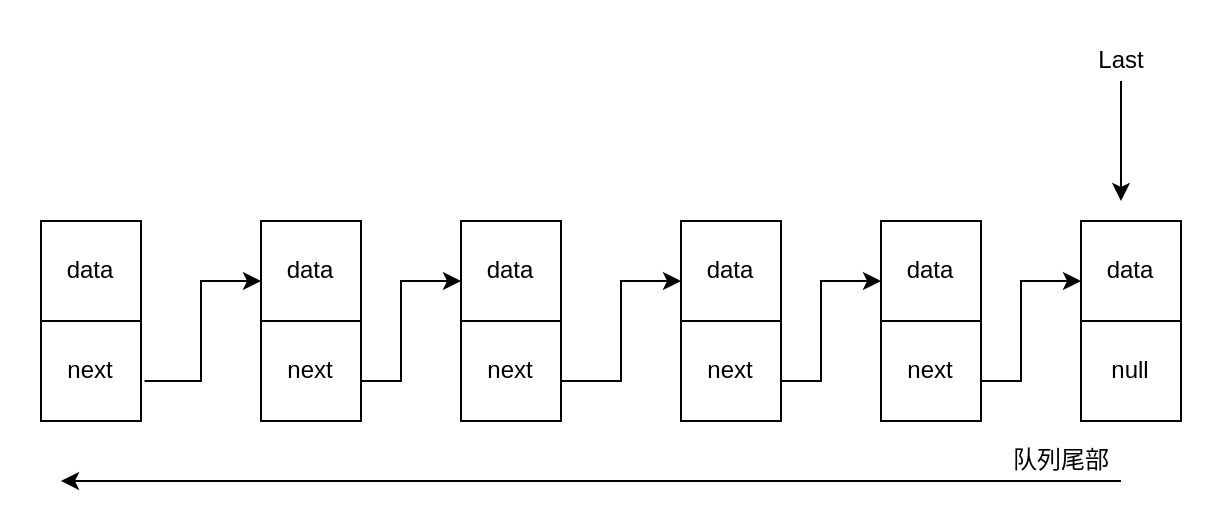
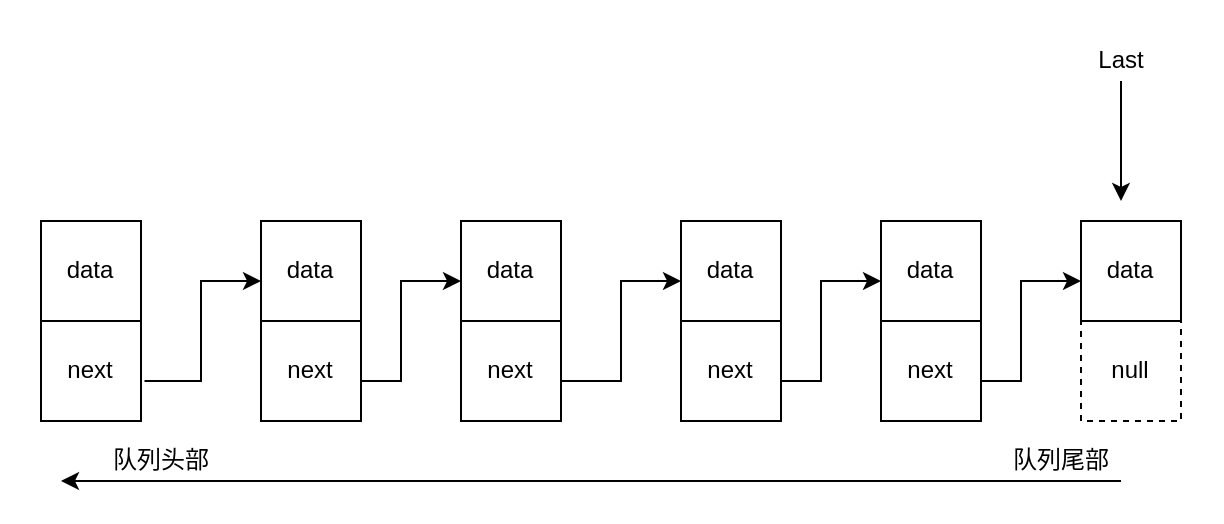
- <mxCell id="16" value="null" style="whiteSpace=wrap;html=1;aspect=fixed;" vertex="1" parent="1"><mxGeometry x="540" y="160" width="50" height="50" as="geometry" /></mxCell>
+ <mxCell id="16" value="null" style="whiteSpace=wrap;html=1;aspect=fixed;dashed=1;" vertex="1" parent="1"><mxGeometry x="540" y="160" width="50" height="50" as="geometry" /></mxCell>
+ <mxCell id="23" value="队列头部" style="text;html=1;align=center;verticalAlign=middle;resizable=0;points=[];autosize=1;strokeColor=none;fillColor=none;" vertex="1" parent="1"><mxGeometry x="50" y="220" width="60" height="20" as="geometry" /></mxCell>
